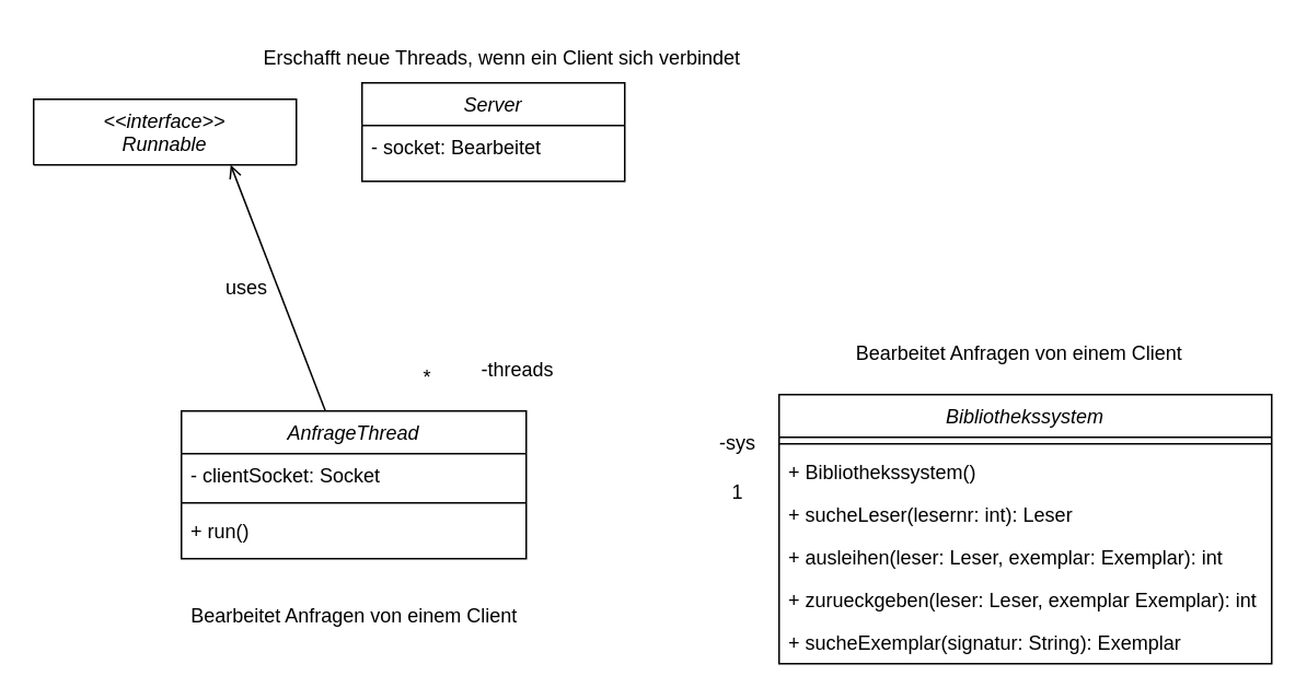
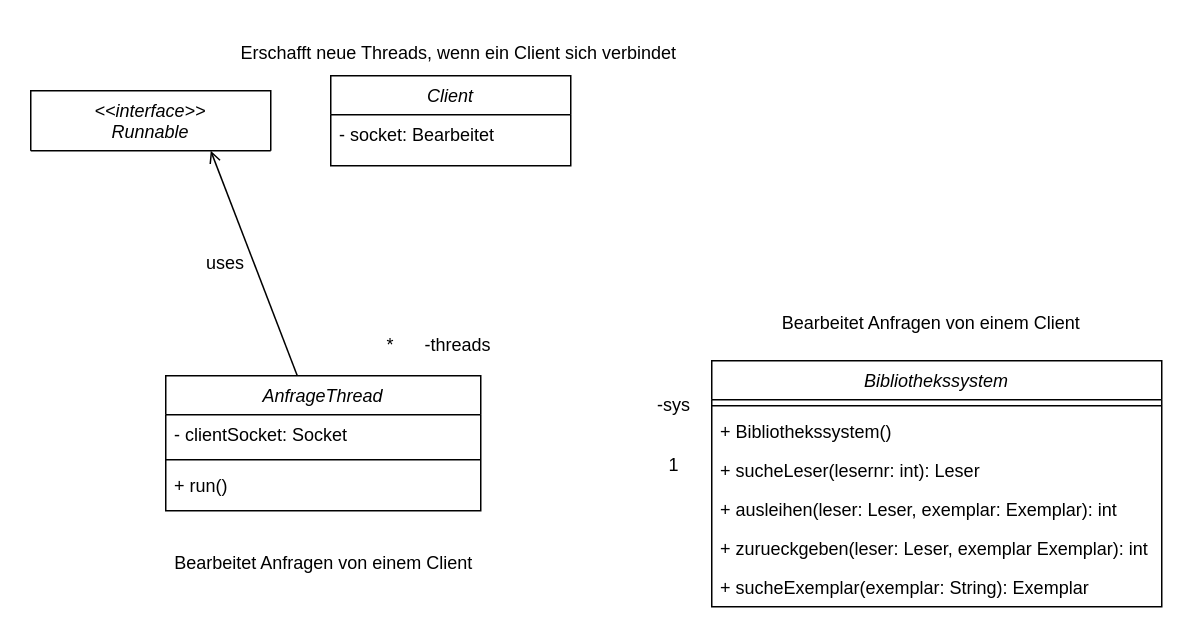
- <mxCell id="2" value="Server" style="swimlane;fontStyle=2;align=center;verticalAlign=top;childLayout=stackLayout;horizontal=1;startSize=26;horizontalStack=0;resizeParent=1;resizeLast=0;collapsible=1;marginBottom=0;rounded=0;shadow=0;strokeWidth=1;" parent="1" vertex="1"><mxGeometry x="220" y="50" width="160" height="60" as="geometry"><mxRectangle x="230" y="140" width="160" height="26" as="alternateBounds" /></mxGeometry></mxCell>
+ <mxCell id="2" value="Client" style="swimlane;fontStyle=2;align=center;verticalAlign=top;childLayout=stackLayout;horizontal=1;startSize=26;horizontalStack=0;resizeParent=1;resizeLast=0;collapsible=1;marginBottom=0;rounded=0;shadow=0;strokeWidth=1;" parent="1" vertex="1"><mxGeometry x="220" y="50" width="160" height="60" as="geometry"><mxRectangle x="230" y="140" width="160" height="26" as="alternateBounds" /></mxGeometry></mxCell>
- <mxCell id="19" value="-threads" style="text;html=1;strokeColor=none;fillColor=none;align=center;verticalAlign=middle;whiteSpace=wrap;rounded=0;" parent="1" vertex="1"><mxGeometry x="290" y="215" width="50" height="20" as="geometry" /></mxCell>
+ <mxCell id="19" value="-threads" style="text;html=1;strokeColor=none;fillColor=none;align=center;verticalAlign=middle;whiteSpace=wrap;rounded=0;" parent="1" vertex="1"><mxGeometry x="280" y="220" width="50" height="20" as="geometry" /></mxCell>
- <mxCell id="20" value="1" style="text;html=1;strokeColor=none;fillColor=none;align=center;verticalAlign=middle;whiteSpace=wrap;rounded=0;" parent="1" vertex="1"><mxGeometry x="439" y="290" width="20" height="20" as="geometry" /></mxCell>
+ <mxCell id="20" value="1" style="text;html=1;strokeColor=none;fillColor=none;align=center;verticalAlign=middle;whiteSpace=wrap;rounded=0;" parent="1" vertex="1"><mxGeometry x="439" y="300" width="20" height="20" as="geometry" /></mxCell>
- <mxCell id="10" value="+ sucheExemplar(signatur: String): Exemplar" style="text;align=left;verticalAlign=top;spacingLeft=4;spacingRight=4;overflow=hidden;rotatable=0;points=[[0,0.5],[1,0.5]];portConstraint=eastwest;rounded=0;shadow=0;html=0;fontStyle=0" parent="4" vertex="1"><mxGeometry y="138" width="300" height="26" as="geometry" /></mxCell>
+ <mxCell id="10" value="+ sucheExemplar(exemplar: String): Exemplar" style="text;align=left;verticalAlign=top;spacingLeft=4;spacingRight=4;overflow=hidden;rotatable=0;points=[[0,0.5],[1,0.5]];portConstraint=eastwest;rounded=0;shadow=0;html=0;fontStyle=0" parent="4" vertex="1"><mxGeometry y="138" width="300" height="26" as="geometry" /></mxCell>
